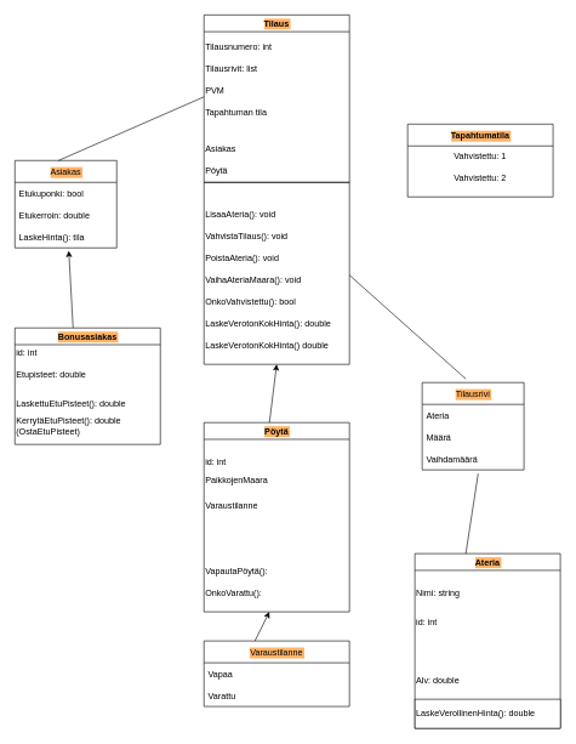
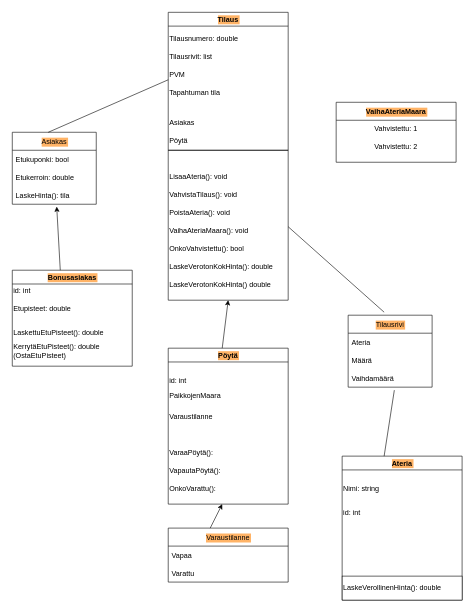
- <mxCell id="3" value="Tilausnumero: int" style="text;html=1;strokeColor=none;fillColor=none;align=left;verticalAlign=middle;whiteSpace=wrap;rounded=0;" parent="2" vertex="1"><mxGeometry y="30" width="200" height="30" as="geometry" /></mxCell>
+ <mxCell id="3" value="Tilausnumero: double" style="text;html=1;strokeColor=none;fillColor=none;align=left;verticalAlign=middle;whiteSpace=wrap;rounded=0;" parent="2" vertex="1"><mxGeometry y="30" width="200" height="30" as="geometry" /></mxCell>
- <mxCell id="17" value="Tapahtumatila" style="swimlane;startSize=30;labelBackgroundColor=#FFB366;" parent="1" vertex="1"><mxGeometry x="560" y="170" width="200" height="100" as="geometry" /></mxCell>
+ <mxCell id="17" value="VaihaAteriaMaara" style="swimlane;startSize=30;labelBackgroundColor=#FFB366;" parent="1" vertex="1"><mxGeometry x="560" y="170" width="200" height="100" as="geometry" /></mxCell>
+ <mxCell id="33" value="VaraaPöytä():" style="text;html=1;strokeColor=none;fillColor=none;align=left;verticalAlign=middle;whiteSpace=wrap;rounded=0;" parent="1" vertex="1"><mxGeometry x="280" y="740" width="200" height="30" as="geometry" /></mxCell>
- <mxCell id="48" value="Alv: double" style="text;html=1;strokeColor=none;fillColor=none;align=left;verticalAlign=middle;whiteSpace=wrap;rounded=0;" parent="1" vertex="1"><mxGeometry x="570" y="920" width="200" height="30" as="geometry" /></mxCell>
